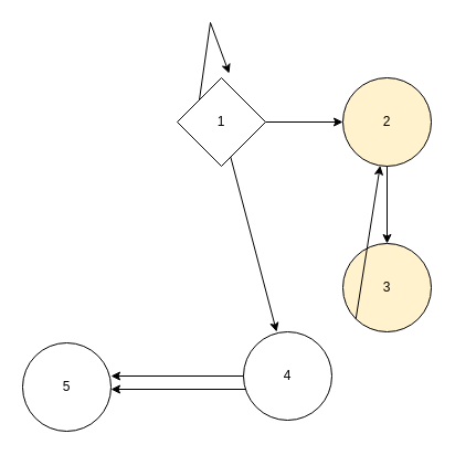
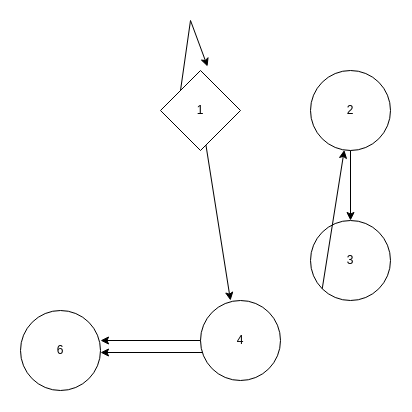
- <mxCell id="5" value="" style="endArrow=classic;html=1;rounded=0;entryX=0;entryY=0.5;entryDx=0;entryDy=0;" edge="1" parent="1" source="2" target="3"><mxGeometry width="50" height="50" relative="1" as="geometry"><mxPoint x="60" y="210" as="sourcePoint" /><mxPoint x="110" y="160" as="targetPoint" /></mxGeometry></mxCell>
- <mxCell id="3" value="2" style="ellipse;whiteSpace=wrap;html=1;aspect=fixed;fillColor=#fff2cc;" vertex="1" parent="1"><mxGeometry x="310" y="70" width="80" height="80" as="geometry" /></mxCell>
+ <mxCell id="3" value="2" style="ellipse;whiteSpace=wrap;html=1;aspect=fixed;" vertex="1" parent="1"><mxGeometry x="310" y="70" width="80" height="80" as="geometry" /></mxCell>
- <mxCell id="4" value="3" style="ellipse;whiteSpace=wrap;html=1;aspect=fixed;fillColor=#fff2cc;" vertex="1" parent="1"><mxGeometry x="310" y="220" width="80" height="80" as="geometry" /></mxCell>
+ <mxCell id="4" value="3" style="ellipse;whiteSpace=wrap;html=1;aspect=fixed;" vertex="1" parent="1"><mxGeometry x="310" y="220" width="80" height="80" as="geometry" /></mxCell>
- <mxCell id="7" value="4" style="ellipse;whiteSpace=wrap;html=1;aspect=fixed;" vertex="1" parent="1"><mxGeometry x="220" y="300" width="80" height="80" as="geometry" /></mxCell>
+ <mxCell id="7" value="4" style="ellipse;whiteSpace=wrap;html=1;aspect=fixed;" vertex="1" parent="1"><mxGeometry x="200" y="300" width="80" height="80" as="geometry" /></mxCell>
- <mxCell id="8" value="5" style="ellipse;whiteSpace=wrap;html=1;aspect=fixed;" vertex="1" parent="1"><mxGeometry x="20" y="310" width="80" height="80" as="geometry" /></mxCell>
+ <mxCell id="8" value="6" style="ellipse;whiteSpace=wrap;html=1;aspect=fixed;" vertex="1" parent="1"><mxGeometry x="20" y="310" width="80" height="80" as="geometry" /></mxCell>
